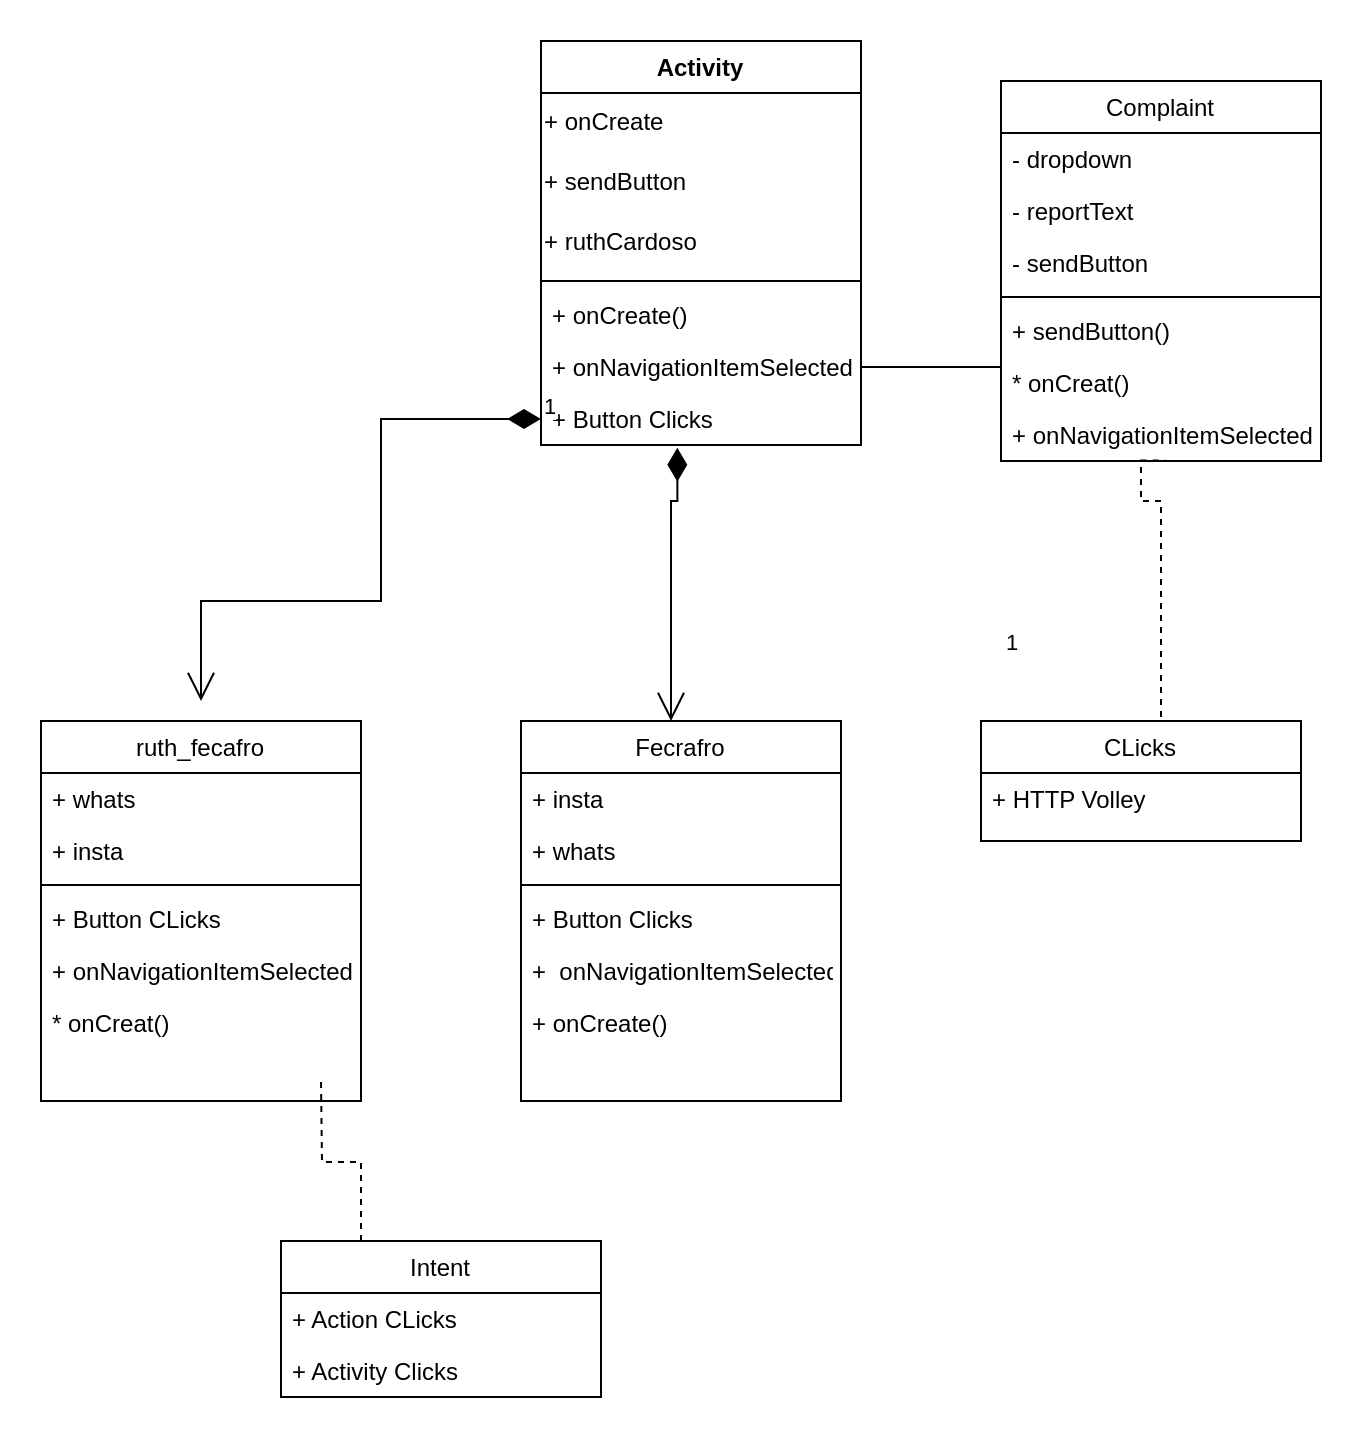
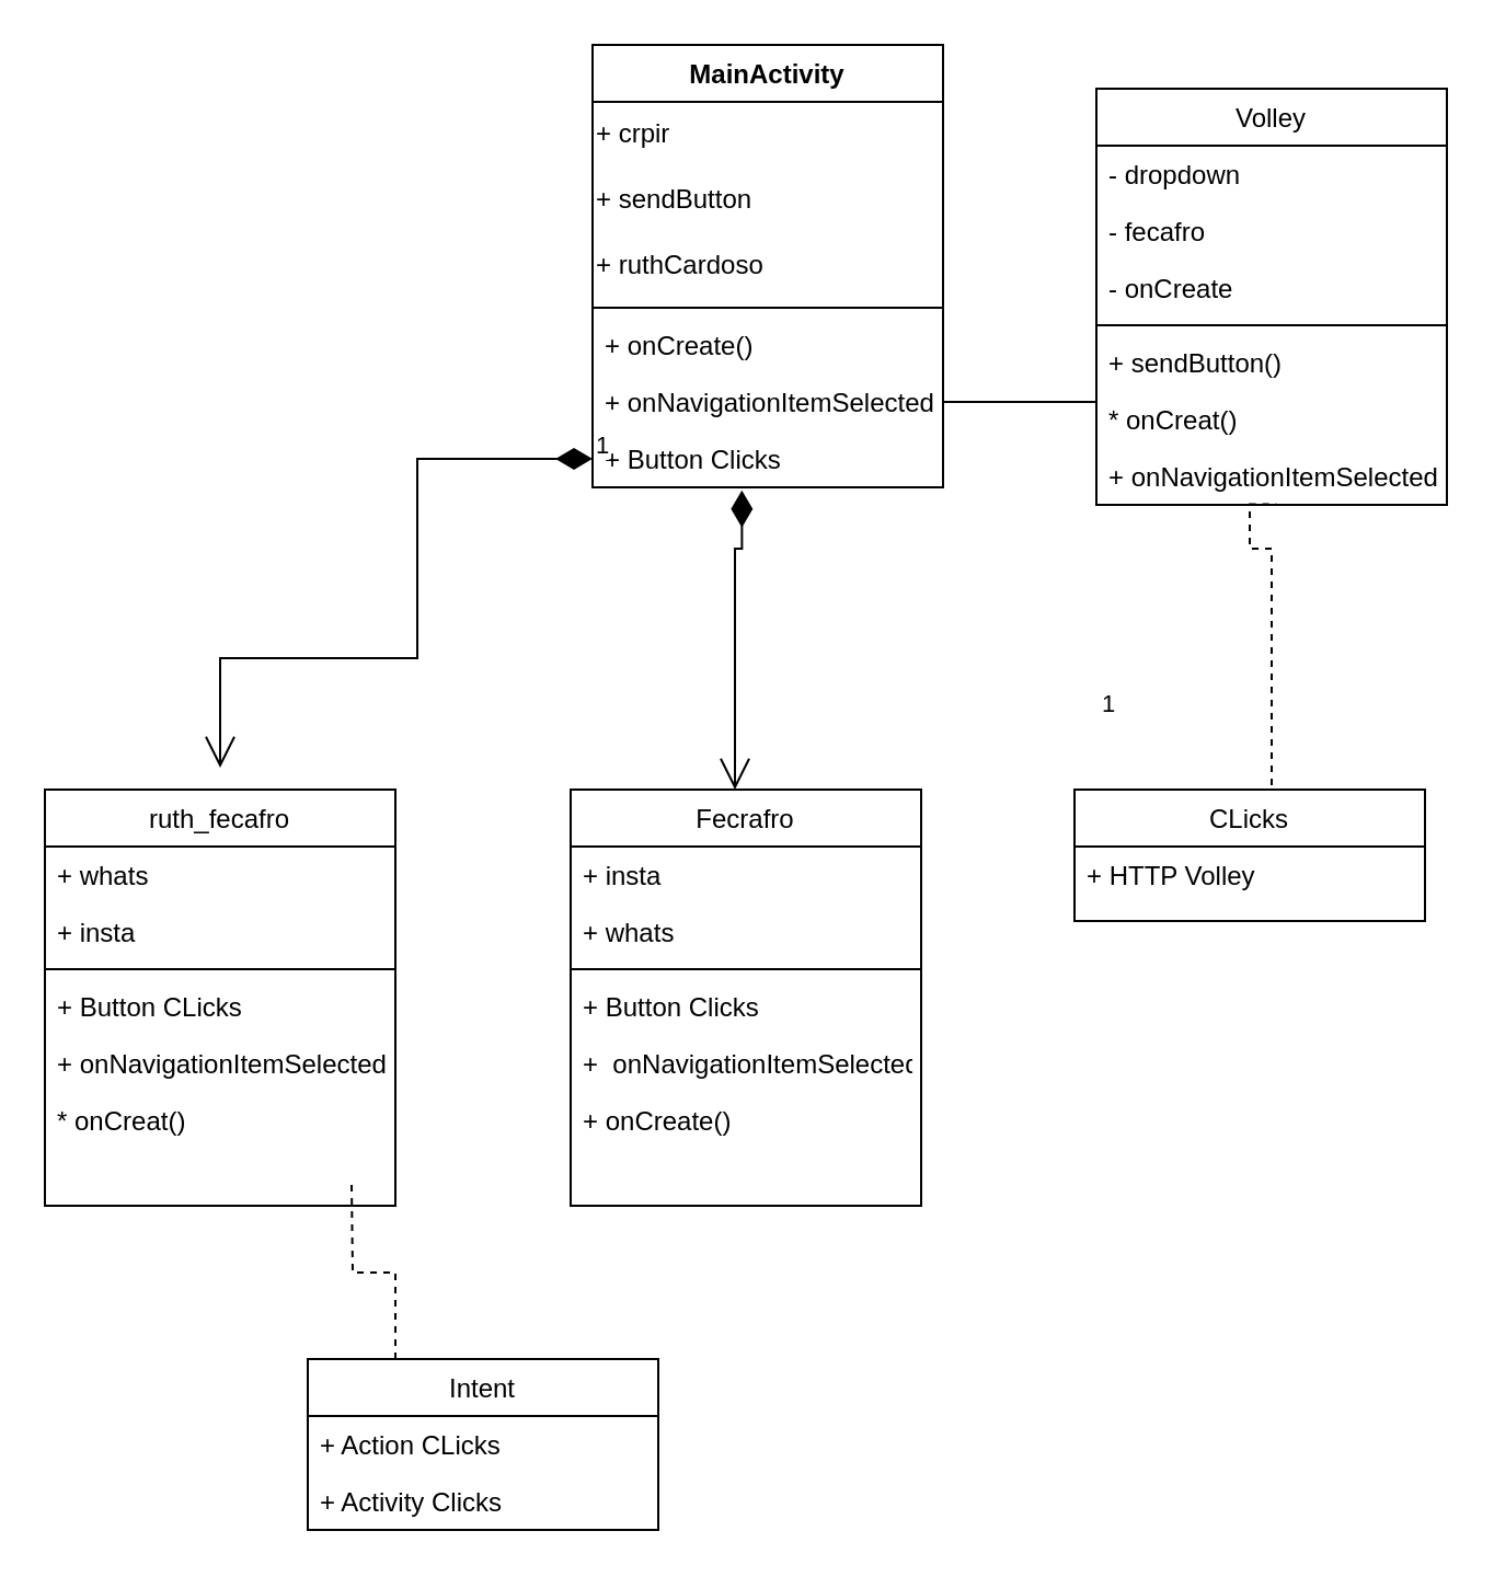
- <mxCell id="2" value="Activity" style="swimlane;fontStyle=1;align=center;verticalAlign=top;childLayout=stackLayout;horizontal=1;startSize=26;horizontalStack=0;resizeParent=1;resizeLast=0;collapsible=1;marginBottom=0;rounded=0;shadow=0;strokeWidth=1;" vertex="1" parent="1"><mxGeometry x="270" y="20" width="160" height="202" as="geometry"><mxRectangle x="230" y="140" width="160" height="26" as="alternateBounds" /></mxGeometry></mxCell>
+ <mxCell id="2" value="MainActivity" style="swimlane;fontStyle=1;align=center;verticalAlign=top;childLayout=stackLayout;horizontal=1;startSize=26;horizontalStack=0;resizeParent=1;resizeLast=0;collapsible=1;marginBottom=0;rounded=0;shadow=0;strokeWidth=1;" vertex="1" parent="1"><mxGeometry x="270" y="20" width="160" height="202" as="geometry"><mxRectangle x="230" y="140" width="160" height="26" as="alternateBounds" /></mxGeometry></mxCell>
- <mxCell id="19" value="Complaint" style="swimlane;fontStyle=0;align=center;verticalAlign=top;childLayout=stackLayout;horizontal=1;startSize=26;horizontalStack=0;resizeParent=1;resizeLast=0;collapsible=1;marginBottom=0;rounded=0;shadow=0;strokeWidth=1;" vertex="1" parent="1"><mxGeometry x="500" y="40" width="160" height="190" as="geometry"><mxRectangle x="550" y="140" width="160" height="26" as="alternateBounds" /></mxGeometry></mxCell>
+ <mxCell id="19" value="Volley" style="swimlane;fontStyle=0;align=center;verticalAlign=top;childLayout=stackLayout;horizontal=1;startSize=26;horizontalStack=0;resizeParent=1;resizeLast=0;collapsible=1;marginBottom=0;rounded=0;shadow=0;strokeWidth=1;" vertex="1" parent="1"><mxGeometry x="500" y="40" width="160" height="190" as="geometry"><mxRectangle x="550" y="140" width="160" height="26" as="alternateBounds" /></mxGeometry></mxCell>
- <mxCell id="3" value="+ onCreate" style="text;html=1;align=left;verticalAlign=middle;resizable=0;points=[];autosize=1;strokeColor=none;fillColor=none;" vertex="1" parent="2"><mxGeometry y="26" width="160" height="30" as="geometry" /></mxCell>
+ <mxCell id="3" value="+ crpir" style="text;html=1;align=left;verticalAlign=middle;resizable=0;points=[];autosize=1;strokeColor=none;fillColor=none;" vertex="1" parent="2"><mxGeometry y="26" width="160" height="30" as="geometry" /></mxCell>
- <mxCell id="21" value="- reportText" style="text;align=left;verticalAlign=top;spacingLeft=4;spacingRight=4;overflow=hidden;rotatable=0;points=[[0,0.5],[1,0.5]];portConstraint=eastwest;rounded=0;shadow=0;html=0;" vertex="1" parent="19"><mxGeometry y="52" width="160" height="26" as="geometry" /></mxCell>
+ <mxCell id="21" value="- fecafro" style="text;align=left;verticalAlign=top;spacingLeft=4;spacingRight=4;overflow=hidden;rotatable=0;points=[[0,0.5],[1,0.5]];portConstraint=eastwest;rounded=0;shadow=0;html=0;" vertex="1" parent="19"><mxGeometry y="52" width="160" height="26" as="geometry" /></mxCell>
- <mxCell id="22" value="- sendButton" style="text;align=left;verticalAlign=top;spacingLeft=4;spacingRight=4;overflow=hidden;rotatable=0;points=[[0,0.5],[1,0.5]];portConstraint=eastwest;rounded=0;shadow=0;html=0;" vertex="1" parent="19"><mxGeometry y="78" width="160" height="26" as="geometry" /></mxCell>
+ <mxCell id="22" value="- onCreate" style="text;align=left;verticalAlign=top;spacingLeft=4;spacingRight=4;overflow=hidden;rotatable=0;points=[[0,0.5],[1,0.5]];portConstraint=eastwest;rounded=0;shadow=0;html=0;" vertex="1" parent="19"><mxGeometry y="78" width="160" height="26" as="geometry" /></mxCell>
